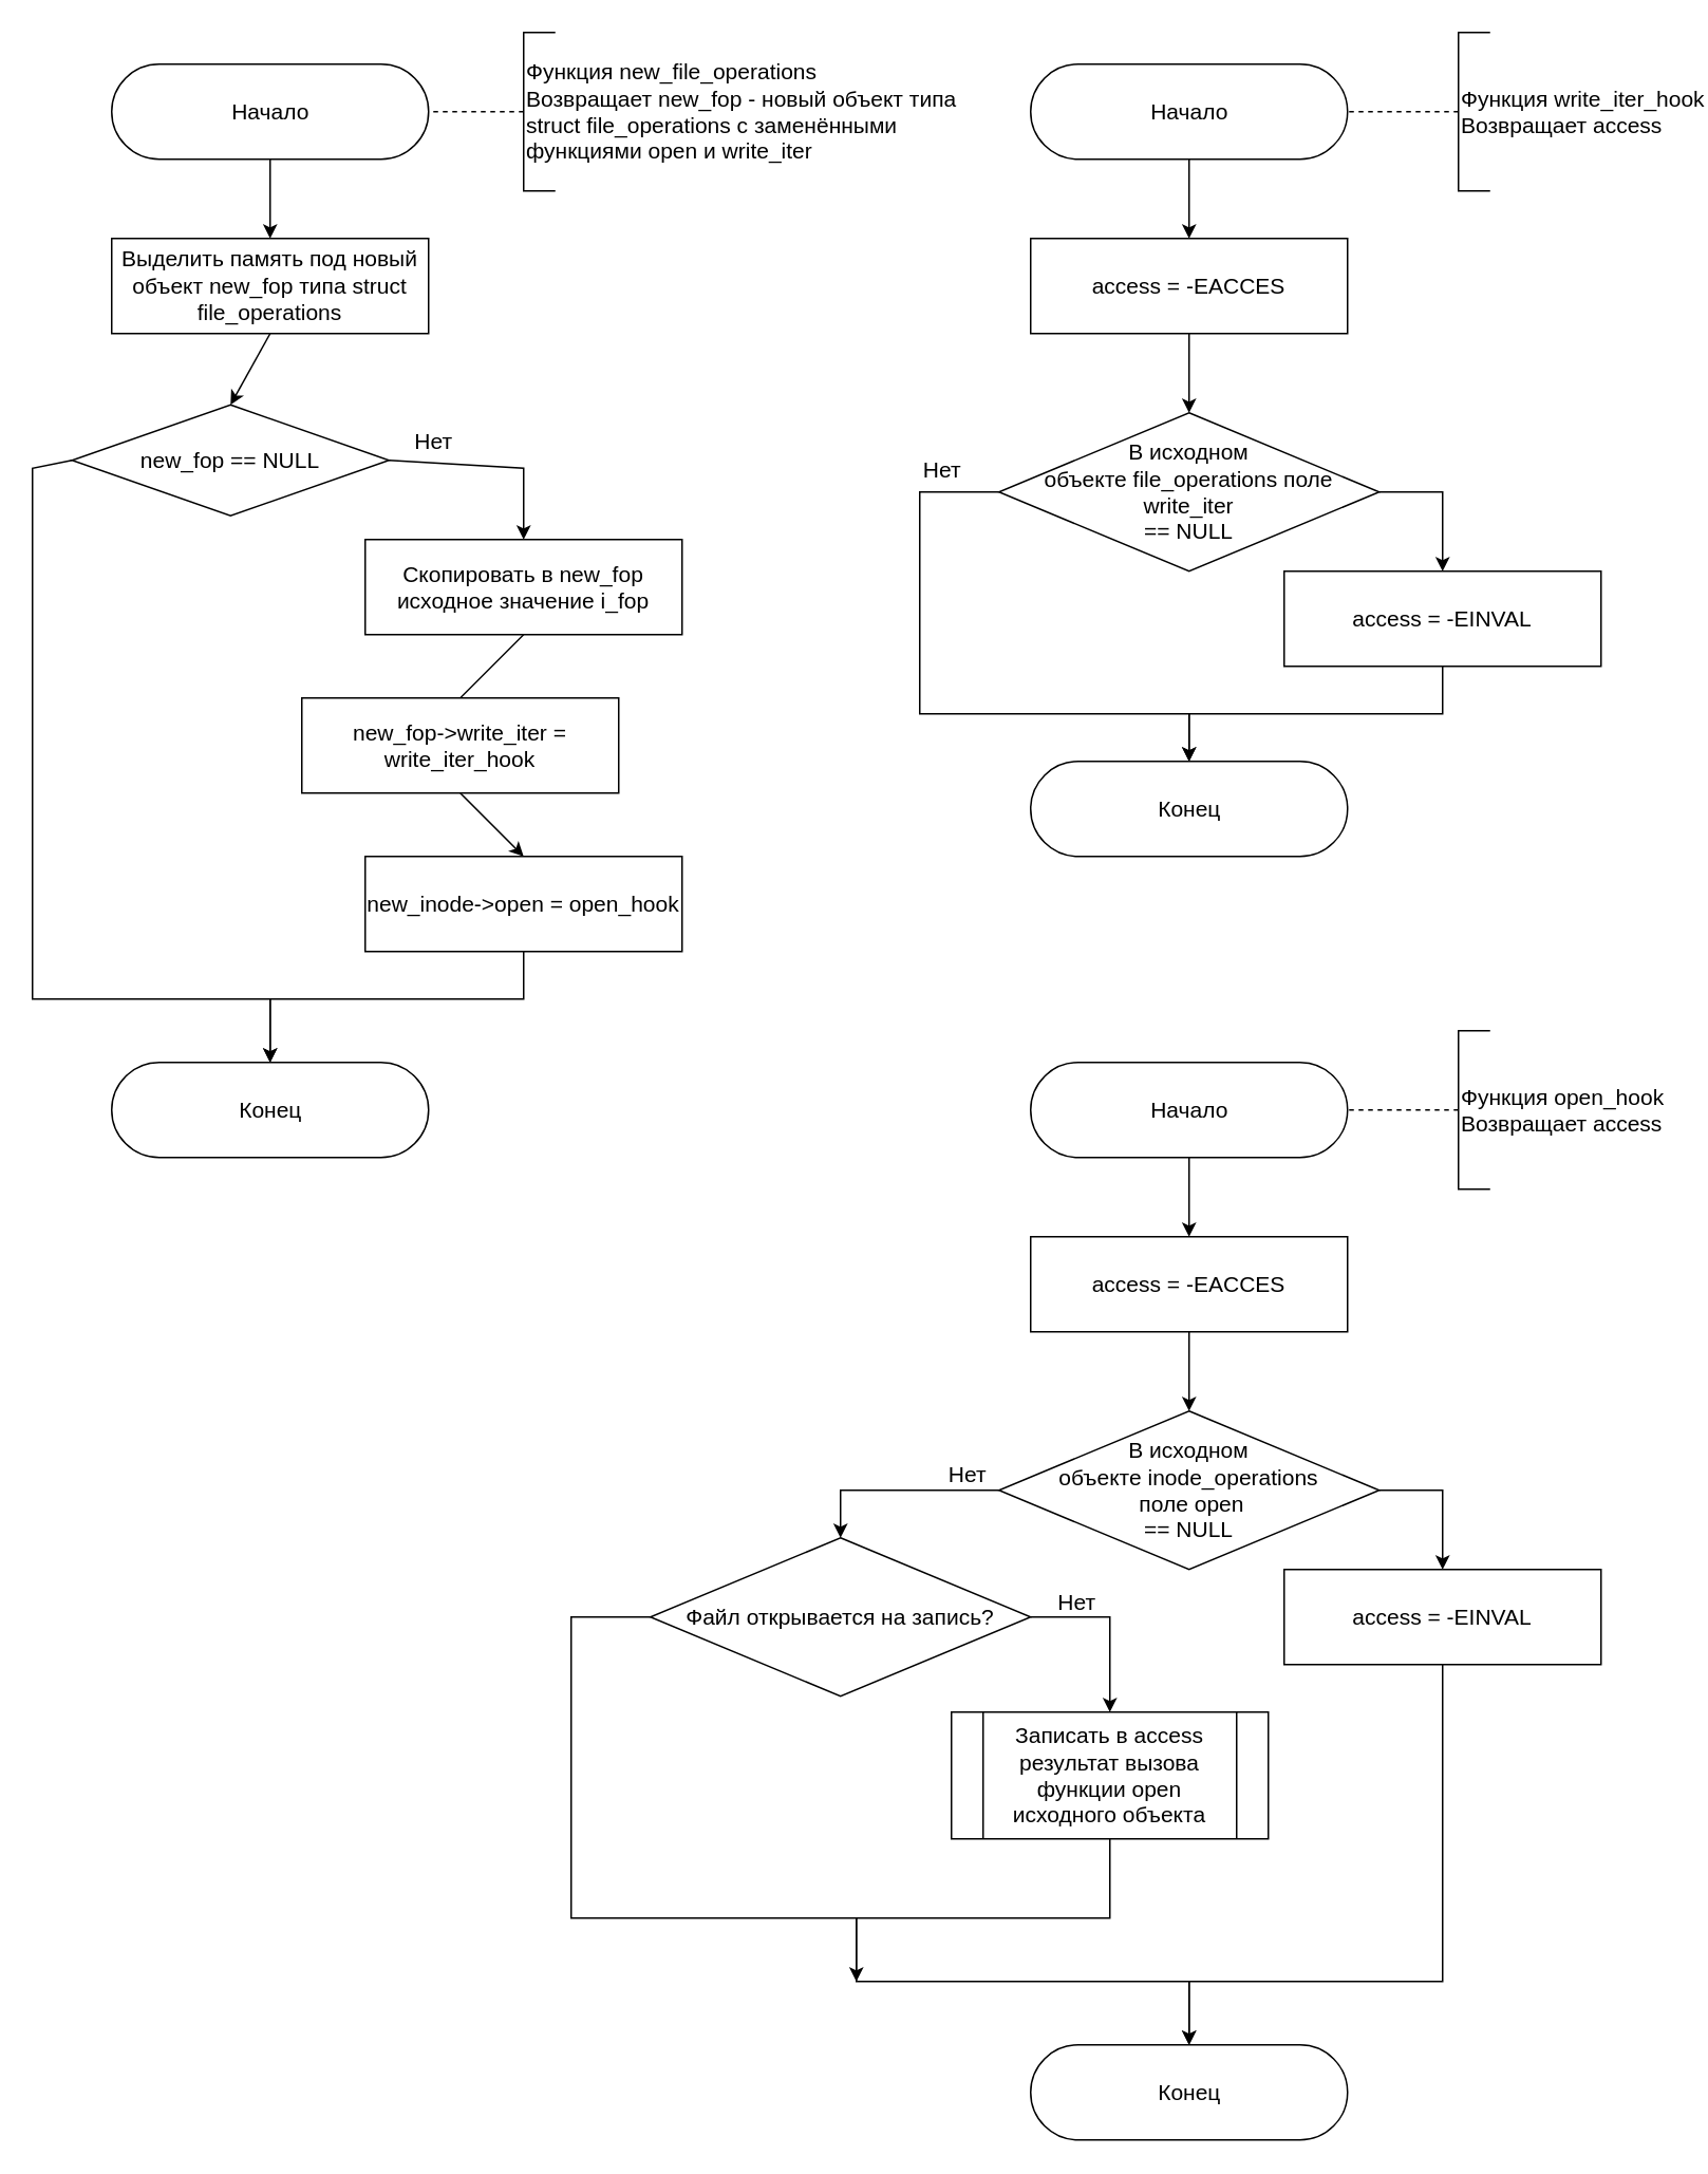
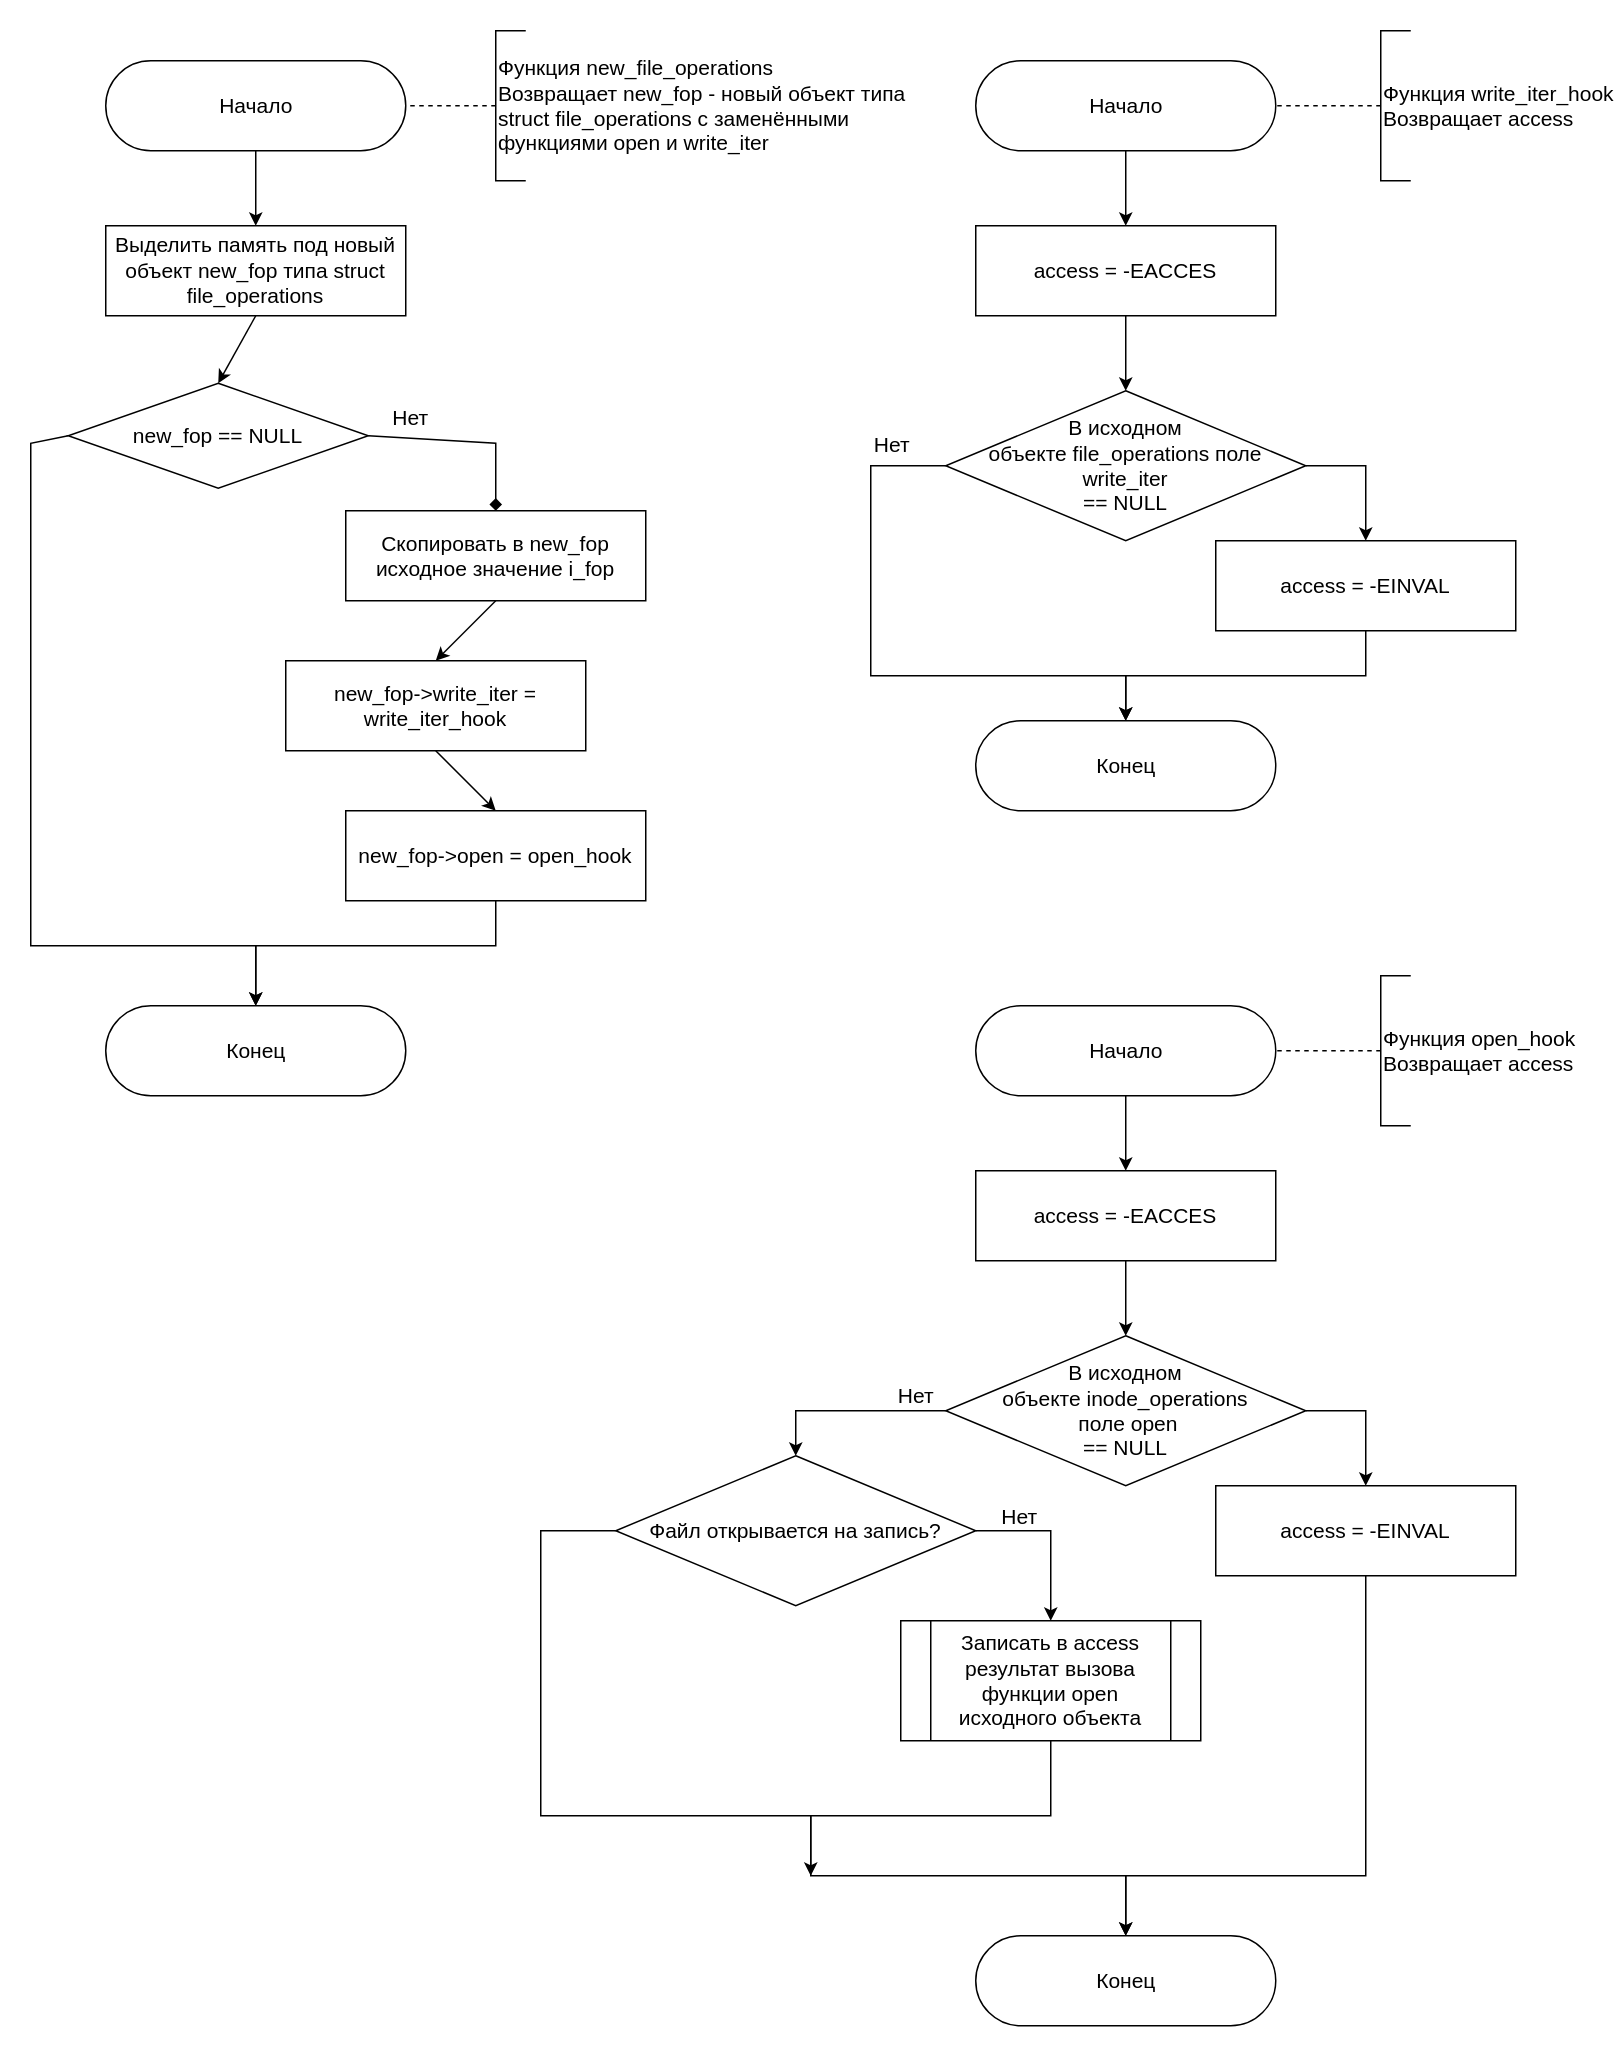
- <mxCell id="8" style="edgeStyle=none;rounded=0;html=1;exitX=1;exitY=0.5;exitDx=0;exitDy=0;entryX=0.5;entryY=0;entryDx=0;entryDy=0;fontSize=14;" edge="1" parent="1" source="11" target="7"><mxGeometry relative="1" as="geometry"><Array as="points"><mxPoint x="330" y="295" /></Array></mxGeometry></mxCell>
+ <mxCell id="8" style="edgeStyle=none;rounded=0;html=1;exitX=1;exitY=0.5;exitDx=0;exitDy=0;entryX=0.5;entryY=0;entryDx=0;entryDy=0;fontSize=14;endArrow=diamond;" edge="1" parent="1" source="11" target="7"><mxGeometry relative="1" as="geometry"><Array as="points"><mxPoint x="330" y="295" /></Array></mxGeometry></mxCell>
- <mxCell id="6" style="edgeStyle=none;rounded=0;html=1;exitX=0.5;exitY=1;exitDx=0;exitDy=0;entryX=0.5;entryY=0;entryDx=0;entryDy=0;fontSize=14;endArrow=none;" edge="1" parent="1" source="7" target="15"><mxGeometry relative="1" as="geometry" /></mxCell>
+ <mxCell id="6" style="edgeStyle=none;rounded=0;html=1;exitX=0.5;exitY=1;exitDx=0;exitDy=0;entryX=0.5;entryY=0;entryDx=0;entryDy=0;fontSize=14;" edge="1" parent="1" source="7" target="15"><mxGeometry relative="1" as="geometry" /></mxCell>
- <mxCell id="17" value="new_inode-&amp;gt;open = open_hook" style="whiteSpace=wrap;html=1;fontSize=14;" vertex="1" parent="1"><mxGeometry x="230" y="540" width="200" height="60" as="geometry" /></mxCell>
+ <mxCell id="17" value="new_fop-&amp;gt;open = open_hook" style="whiteSpace=wrap;html=1;fontSize=14;" vertex="1" parent="1"><mxGeometry x="230" y="540" width="200" height="60" as="geometry" /></mxCell>
